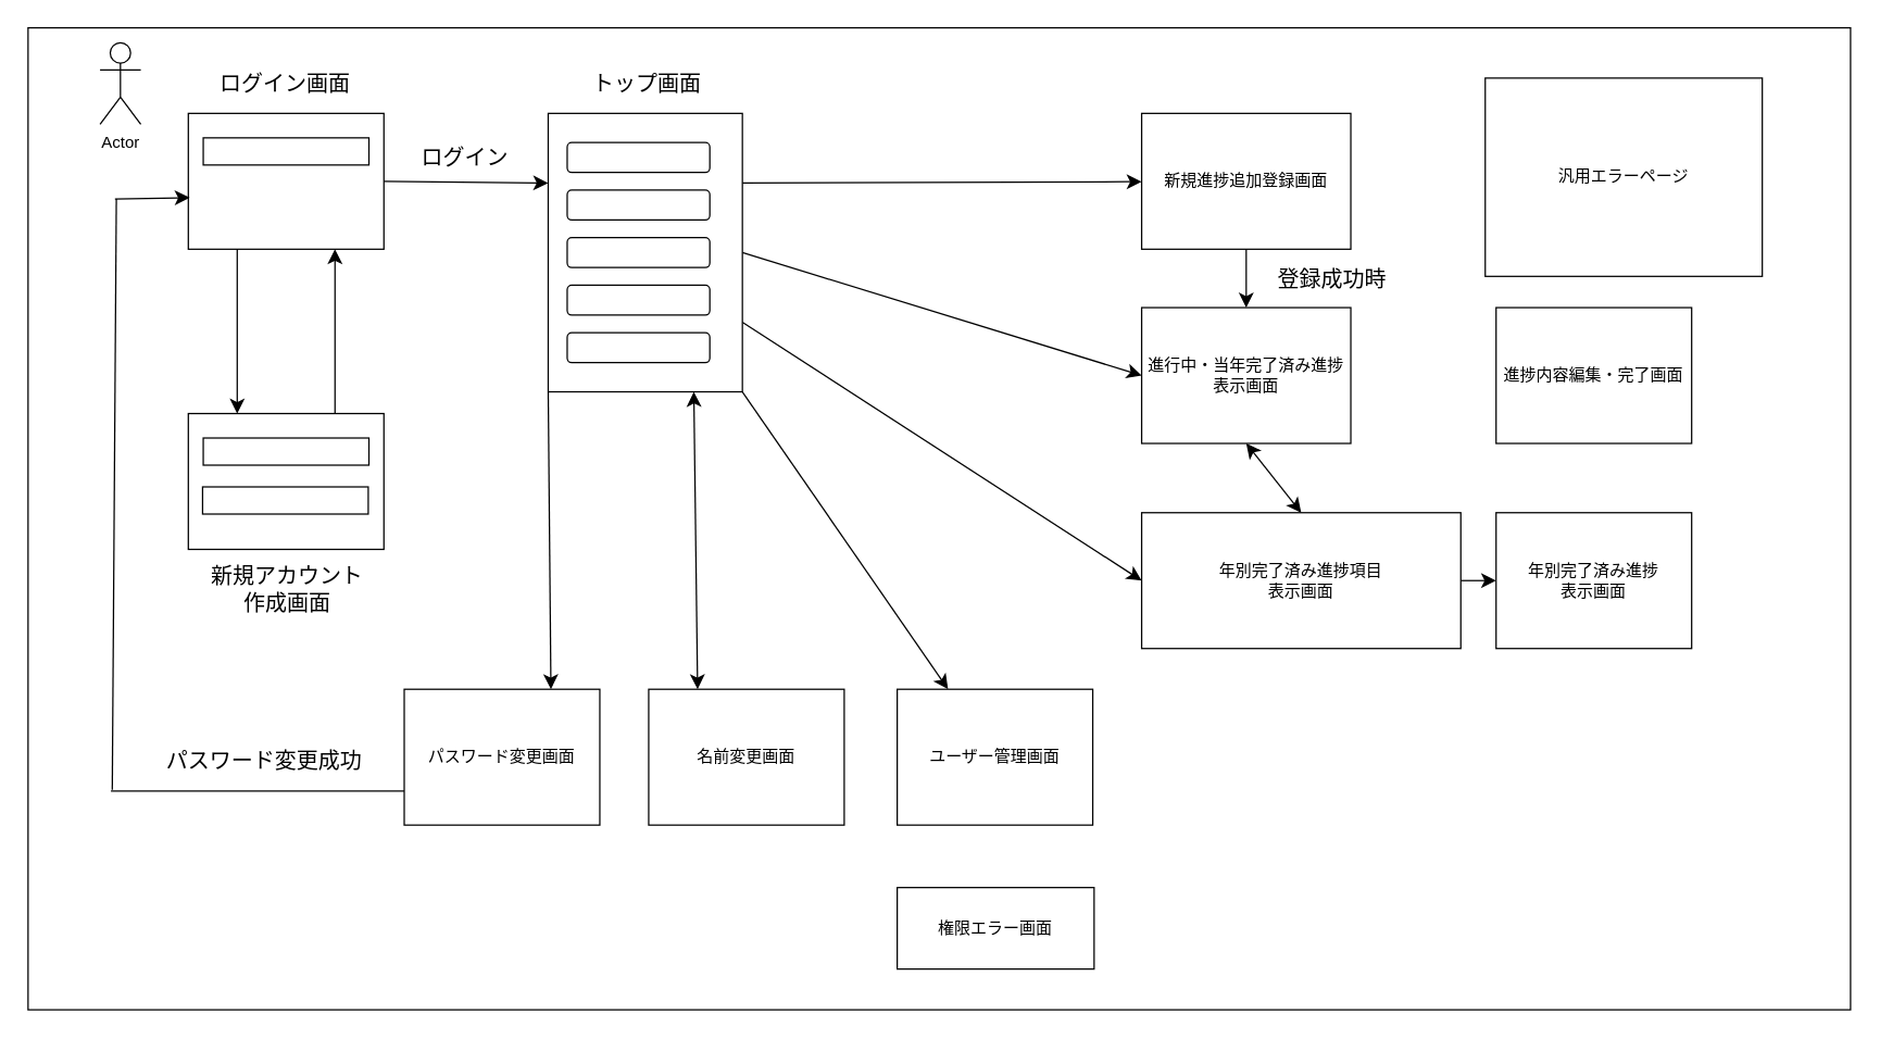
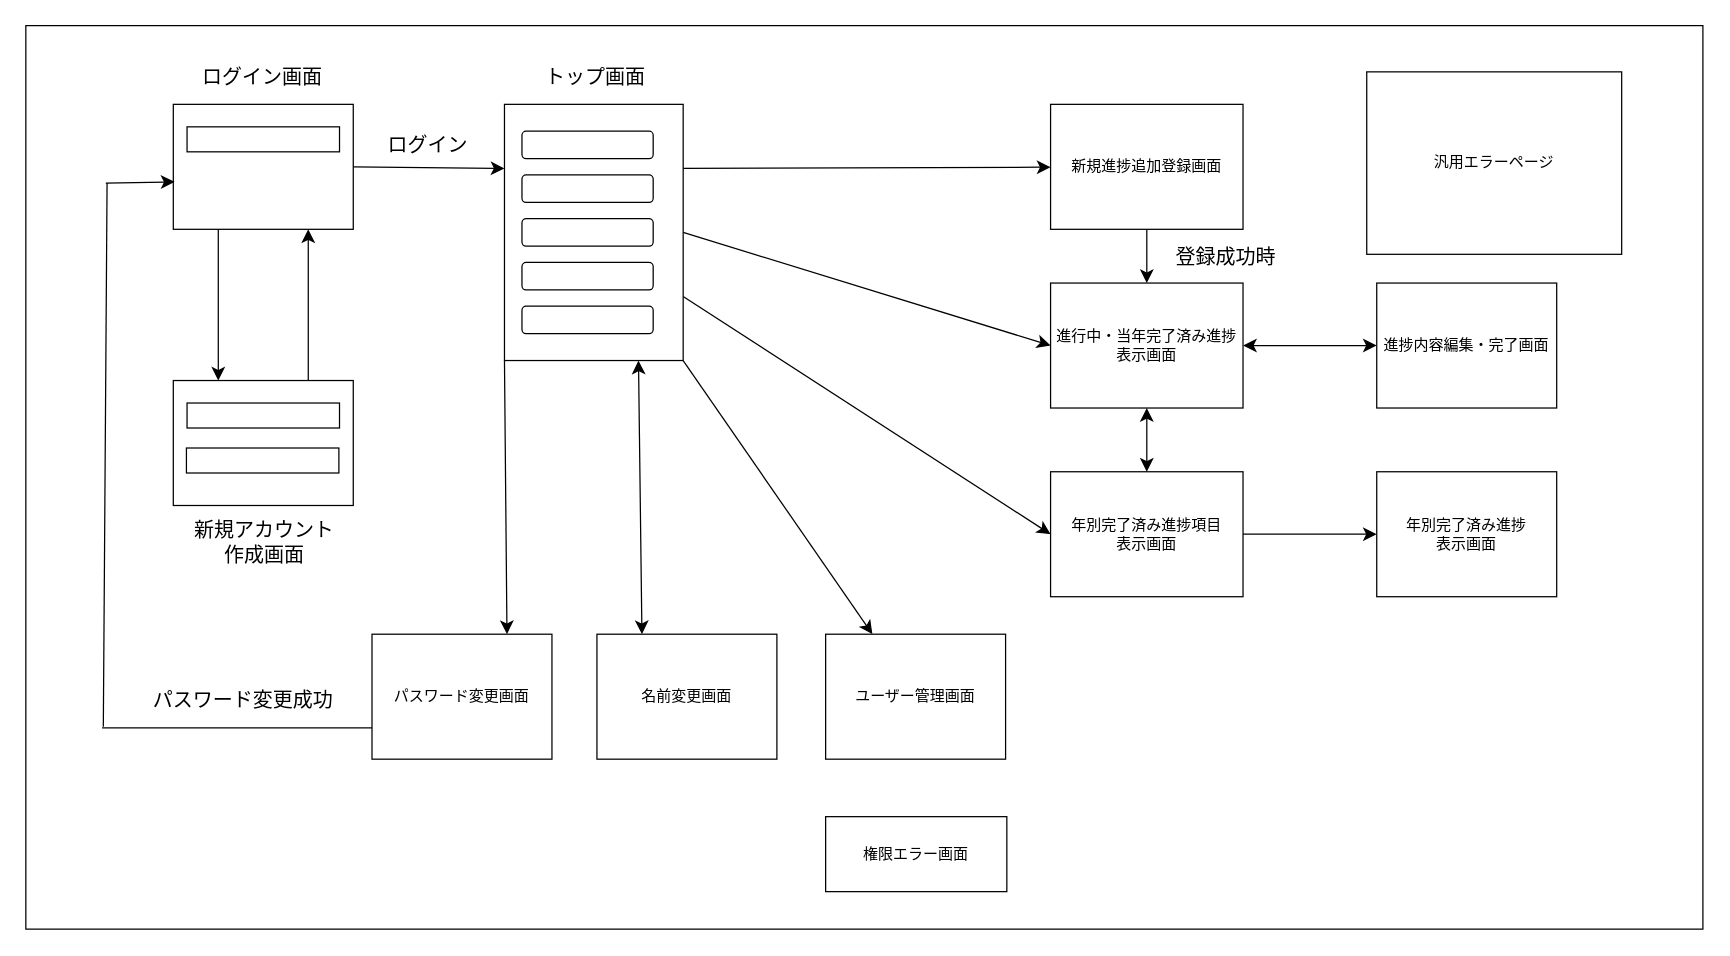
- <mxCell id="40" value="Actor" style="shape=umlActor;verticalLabelPosition=bottom;verticalAlign=top;html=1;outlineConnect=0;" vertex="1" parent="1"><mxGeometry x="73" y="31" width="30" height="60" as="geometry" /></mxCell>
+ <mxCell id="38" value="" style="endArrow=classic;startArrow=classic;html=1;rounded=0;fontSize=12;startSize=8;endSize=8;curved=1;entryX=0;entryY=0.5;entryDx=0;entryDy=0;exitX=1;exitY=0.5;exitDx=0;exitDy=0;" edge="1" parent="1" source="27" target="30"><mxGeometry width="50" height="50" relative="1" as="geometry"><mxPoint x="987" y="278" as="sourcePoint" /><mxPoint x="1037" y="228" as="targetPoint" /></mxGeometry></mxCell>
- <mxCell id="29" value="年別完了済み進捗項目&lt;div&gt;表示画面&lt;/div&gt;" style="rounded=0;whiteSpace=wrap;html=1;" vertex="1" parent="1"><mxGeometry x="840" y="377" width="235" height="100" as="geometry" /></mxCell>
+ <mxCell id="29" value="年別完了済み進捗項目&lt;div&gt;表示画面&lt;/div&gt;" style="rounded=0;whiteSpace=wrap;html=1;" vertex="1" parent="1"><mxGeometry x="840" y="377" width="154" height="100" as="geometry" /></mxCell>
